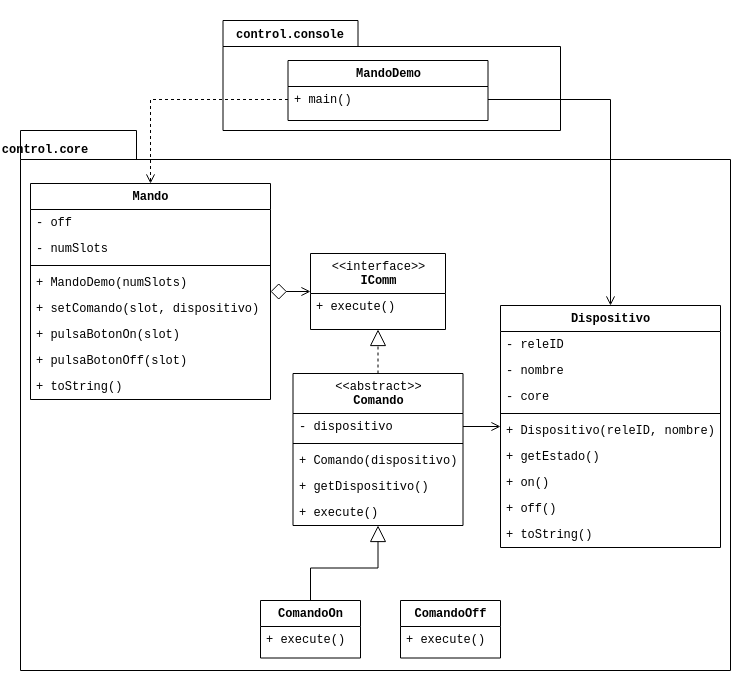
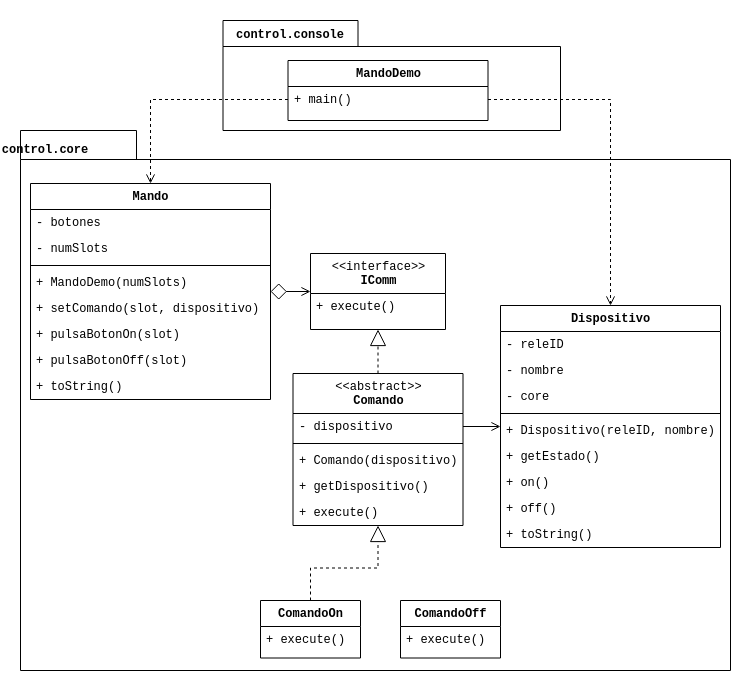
- <mxCell id="42" style="edgeStyle=orthogonalEdgeStyle;rounded=0;orthogonalLoop=1;jettySize=auto;html=1;entryX=0.5;entryY=0;entryDx=0;entryDy=0;dashed=0;startArrow=none;startFill=0;startSize=14;endArrow=open;endFill=0;endSize=7;fontFamily=Courier New;" parent="1" source="40" target="28" edge="1"><mxGeometry relative="1" as="geometry" /></mxCell>
+ <mxCell id="42" style="edgeStyle=orthogonalEdgeStyle;rounded=0;orthogonalLoop=1;jettySize=auto;html=1;entryX=0.5;entryY=0;entryDx=0;entryDy=0;dashed=1;startArrow=none;startFill=0;startSize=14;endArrow=open;endFill=0;endSize=7;fontFamily=Courier New;" parent="1" source="40" target="28" edge="1"><mxGeometry relative="1" as="geometry" /></mxCell>
- <mxCell id="20" value="- off" style="text;html=1;strokeColor=none;fillColor=none;align=left;verticalAlign=top;spacingLeft=4;spacingRight=4;whiteSpace=wrap;overflow=hidden;rotatable=0;points=[[0,0.5],[1,0.5]];portConstraint=eastwest;fontFamily=Courier New;" parent="19" vertex="1"><mxGeometry y="26" width="240" height="26" as="geometry" /></mxCell>
+ <mxCell id="20" value="- botones" style="text;html=1;strokeColor=none;fillColor=none;align=left;verticalAlign=top;spacingLeft=4;spacingRight=4;whiteSpace=wrap;overflow=hidden;rotatable=0;points=[[0,0.5],[1,0.5]];portConstraint=eastwest;fontFamily=Courier New;" parent="19" vertex="1"><mxGeometry y="26" width="240" height="26" as="geometry" /></mxCell>
- <mxCell id="4" style="edgeStyle=orthogonalEdgeStyle;rounded=0;orthogonalLoop=1;jettySize=auto;html=1;exitX=0.5;exitY=0;exitDx=0;exitDy=0;endArrow=block;endFill=0;endSize=14;fontFamily=Courier New;" parent="1" source="5" target="8" edge="1"><mxGeometry relative="1" as="geometry" /></mxCell>
+ <mxCell id="4" style="edgeStyle=orthogonalEdgeStyle;rounded=0;orthogonalLoop=1;jettySize=auto;html=1;exitX=0.5;exitY=0;exitDx=0;exitDy=0;endArrow=block;endFill=0;endSize=14;fontFamily=Courier New;dashed=1;" parent="1" source="5" target="8" edge="1"><mxGeometry relative="1" as="geometry" /></mxCell>
